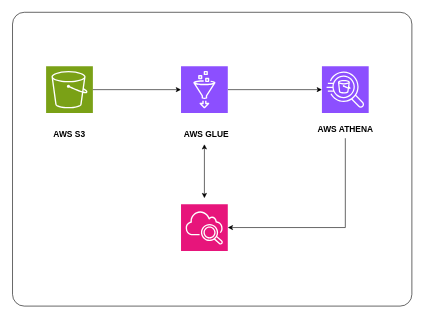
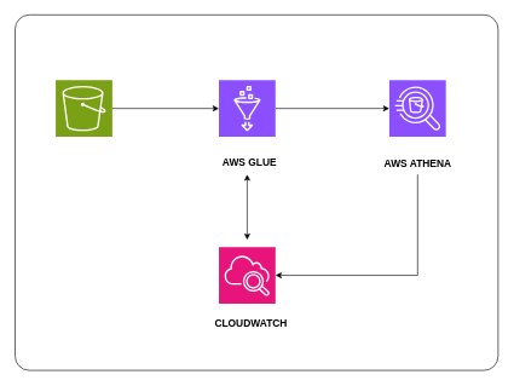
- <mxCell id="10" value="AWS ATHENA" style="text;html=1;align=center;verticalAlign=middle;whiteSpace=wrap;rounded=0;fontStyle=1;fontSize=14;" vertex="1" parent="1"><mxGeometry x="523.5" y="200" width="103" height="30" as="geometry" /></mxCell>
+ <mxCell id="10" value="AWS ATHENA" style="text;html=1;align=center;verticalAlign=middle;whiteSpace=wrap;rounded=0;fontStyle=1;fontSize=14;" vertex="1" parent="1"><mxGeometry x="523.5" y="210" width="103" height="30" as="geometry" /></mxCell>
- <mxCell id="7" value="AWS S3" style="text;html=1;align=center;verticalAlign=middle;whiteSpace=wrap;rounded=0;fontStyle=1;fontSize=14;" vertex="1" parent="1"><mxGeometry x="85" y="208" width="60" height="30" as="geometry" /></mxCell>
+ <mxCell id="12" value="CLOUDWATCH" style="text;html=1;align=center;verticalAlign=middle;whiteSpace=wrap;rounded=0;fontStyle=1;fontSize=14;" vertex="1" parent="1"><mxGeometry x="293.5" y="430" width="103" height="30" as="geometry" /></mxCell>
